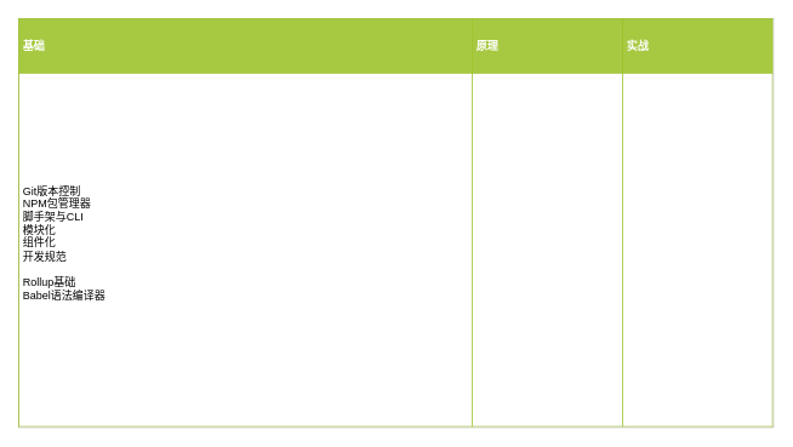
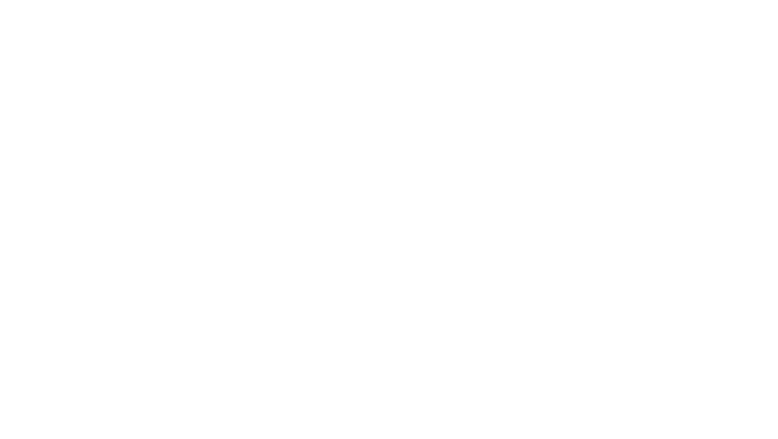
- <mxCell id="2" value="&lt;table border=&quot;1&quot; width=&quot;100%&quot; cellpadding=&quot;4&quot; style=&quot;width: 100% ; height: 100% ; border-collapse: collapse&quot;&gt;&lt;tbody&gt;&lt;tr style=&quot;background-color: #a7c942 ; color: #ffffff ; border: 1px solid #98bf21&quot;&gt;&lt;th align=&quot;left&quot;&gt;基础&lt;/th&gt;&lt;th align=&quot;left&quot;&gt;原理&lt;/th&gt;&lt;th align=&quot;left&quot;&gt;实战&lt;/th&gt;&lt;/tr&gt;&lt;tr style=&quot;border: 1px solid #98bf21&quot;&gt;&lt;td&gt;Git版本控制&lt;br&gt;NPM包管理器&lt;br&gt;脚手架与CLI&lt;br&gt;模块化&lt;br&gt;组件化&lt;br&gt;开发规范&lt;br&gt;&lt;br&gt;Rollup基础&lt;br&gt;Babel语法编译器&lt;br&gt;&lt;br&gt;&lt;/td&gt;&lt;td&gt;&lt;/td&gt;&lt;td&gt;&lt;/td&gt;&lt;/tr&gt;&lt;/tbody&gt;&lt;/table&gt;" style="text;html=1;strokeColor=#c0c0c0;fillColor=#ffffff;overflow=fill;rounded=0;" vertex="1" parent="1"><mxGeometry width="830" height="450" as="geometry" x="20" y="20" /></mxCell>
